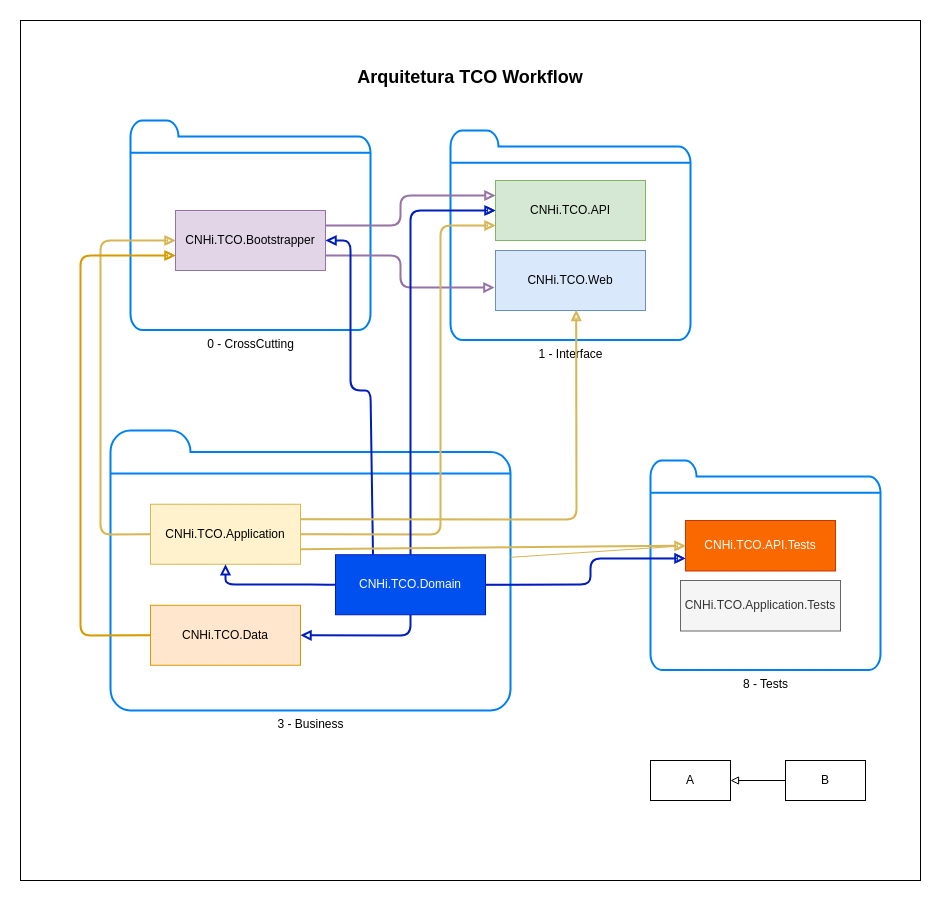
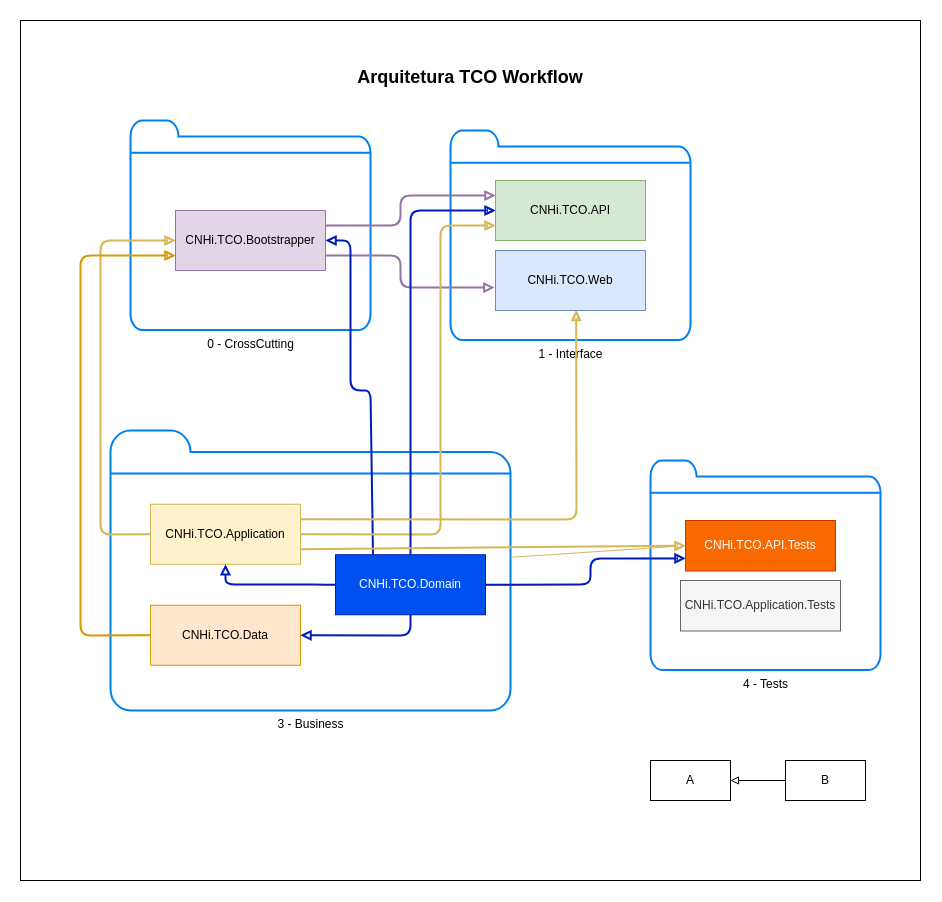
- <mxCell id="22" value="8 - Tests" style="html=1;verticalLabelPosition=bottom;align=center;labelBackgroundColor=#ffffff;verticalAlign=top;strokeWidth=2;strokeColor=#0080F0;shadow=0;dashed=0;shape=mxgraph.ios7.icons.folder;" vertex="1" parent="1"><mxGeometry x="650" y="460" width="230" height="209.5" as="geometry" /></mxCell>
+ <mxCell id="22" value="4 - Tests" style="html=1;verticalLabelPosition=bottom;align=center;labelBackgroundColor=#ffffff;verticalAlign=top;strokeWidth=2;strokeColor=#0080F0;shadow=0;dashed=0;shape=mxgraph.ios7.icons.folder;" vertex="1" parent="1"><mxGeometry x="650" y="460" width="230" height="209.5" as="geometry" /></mxCell>
